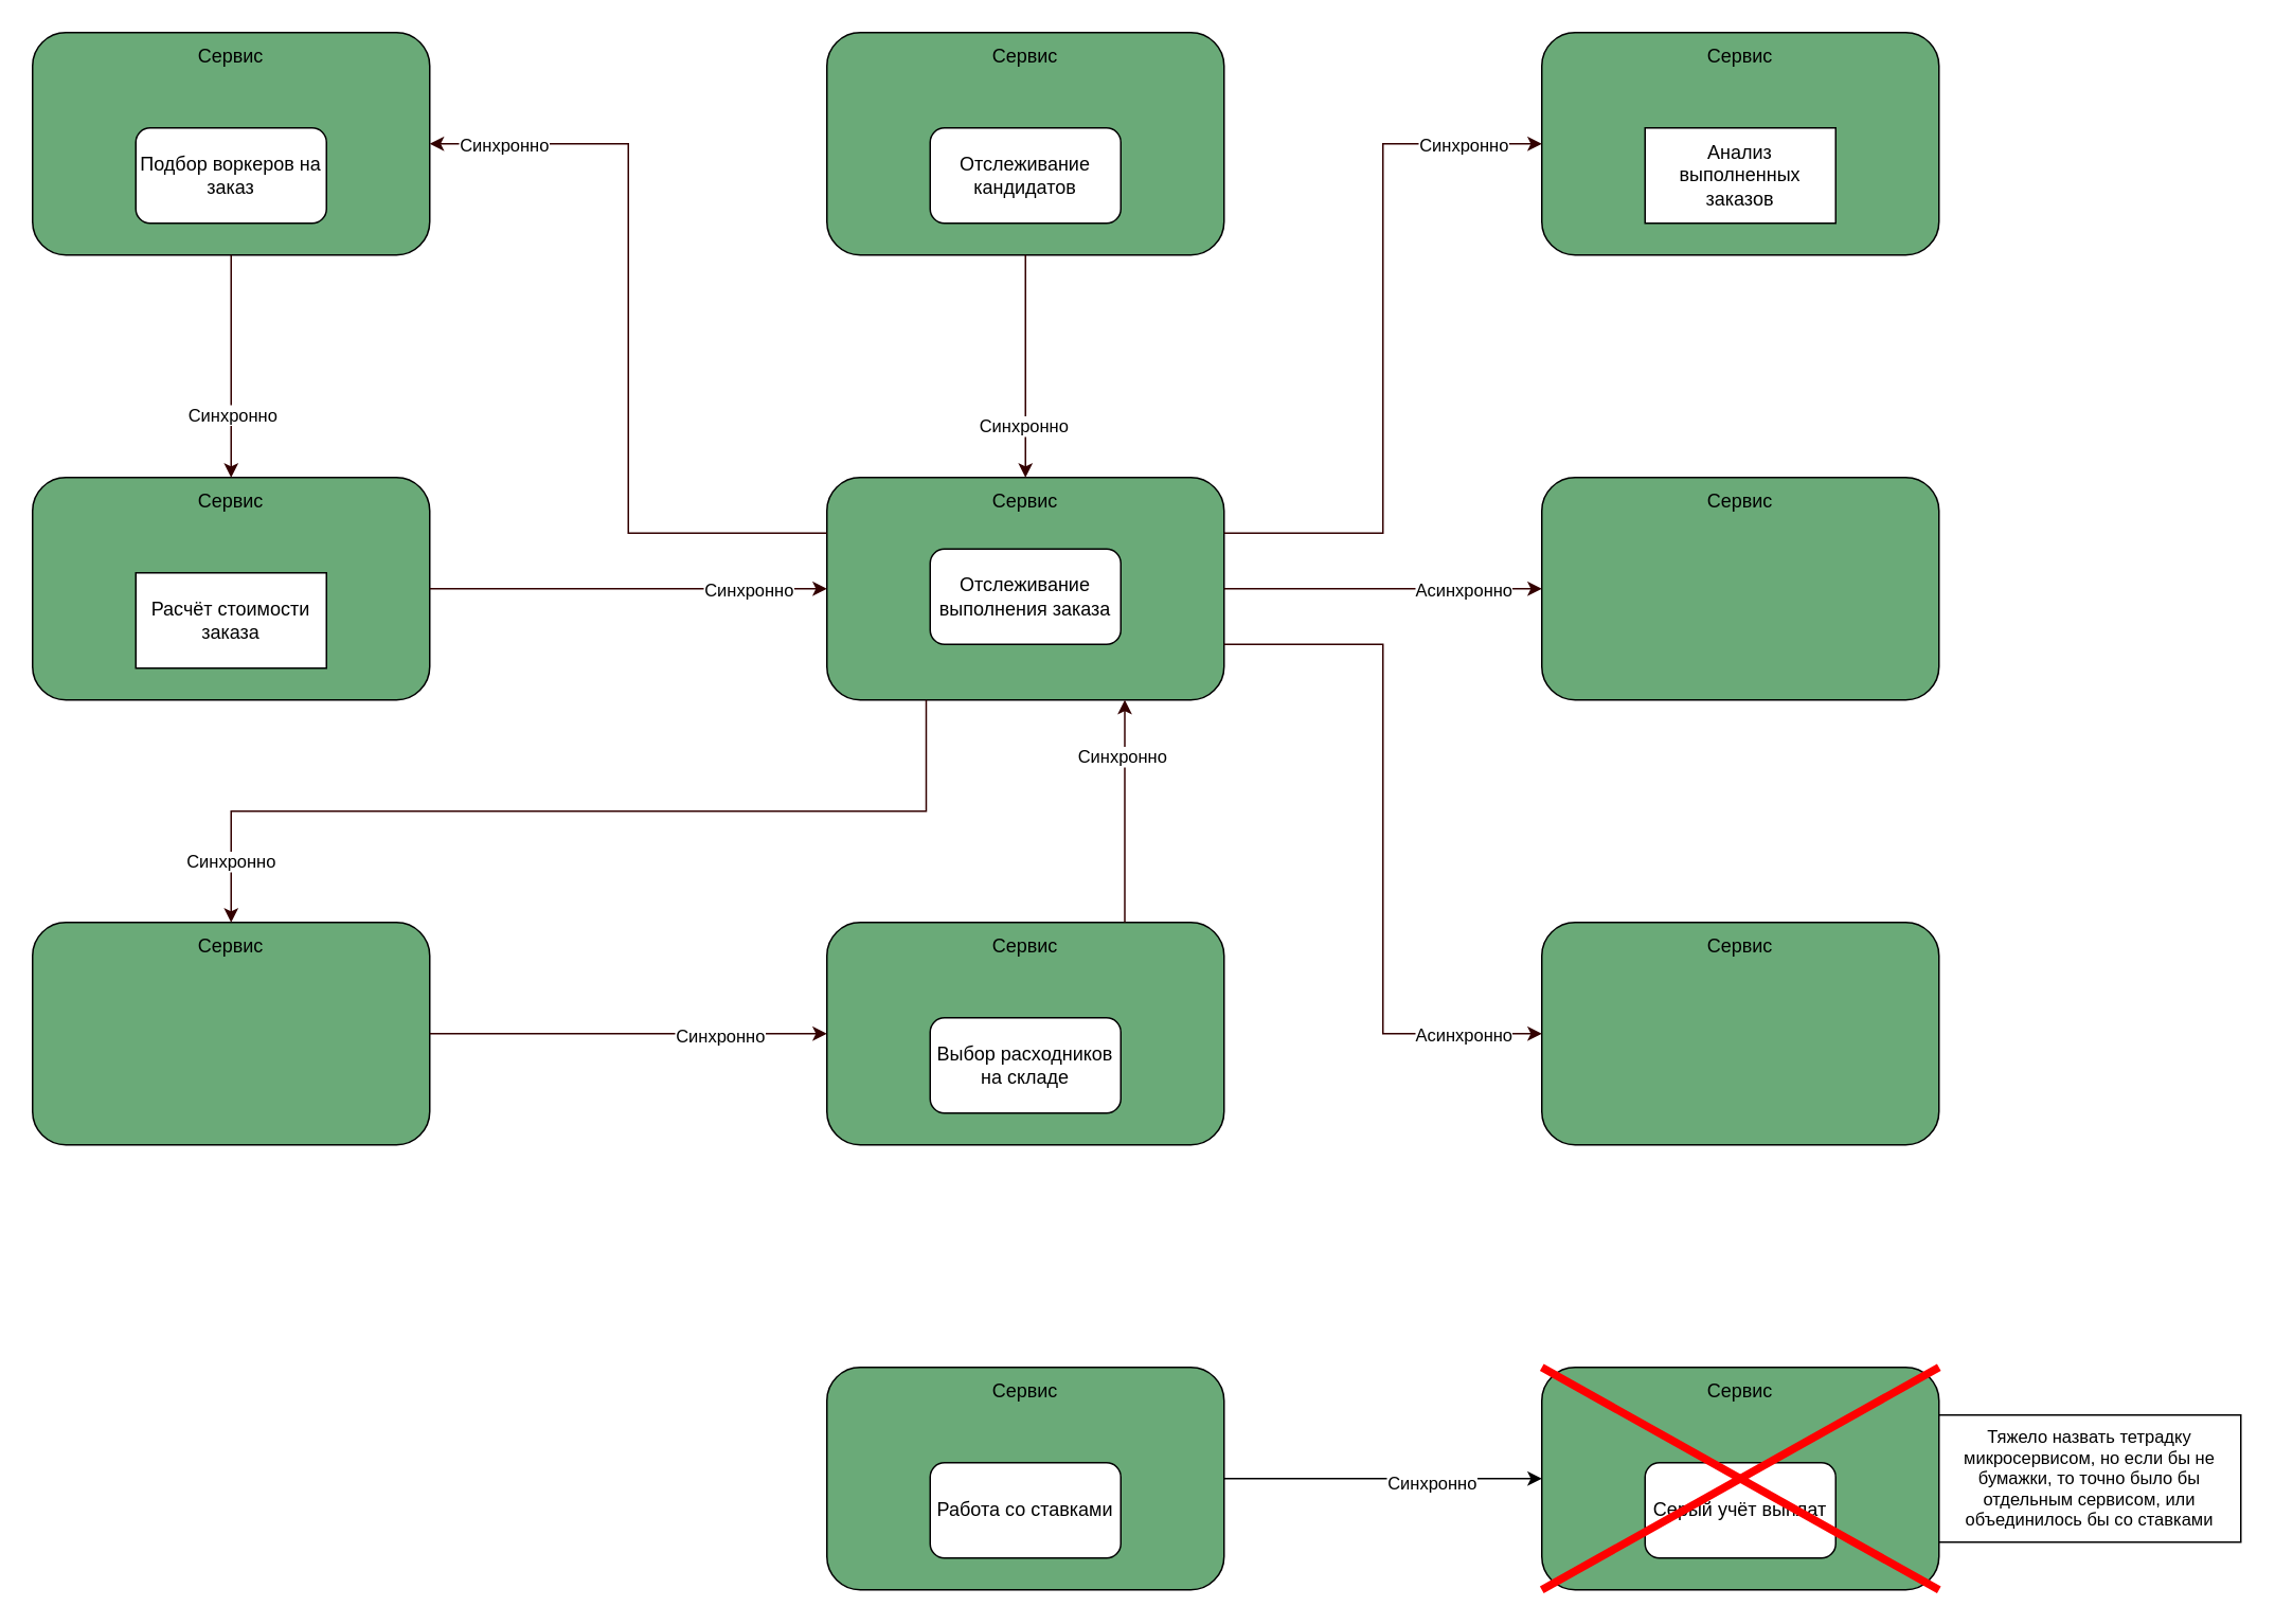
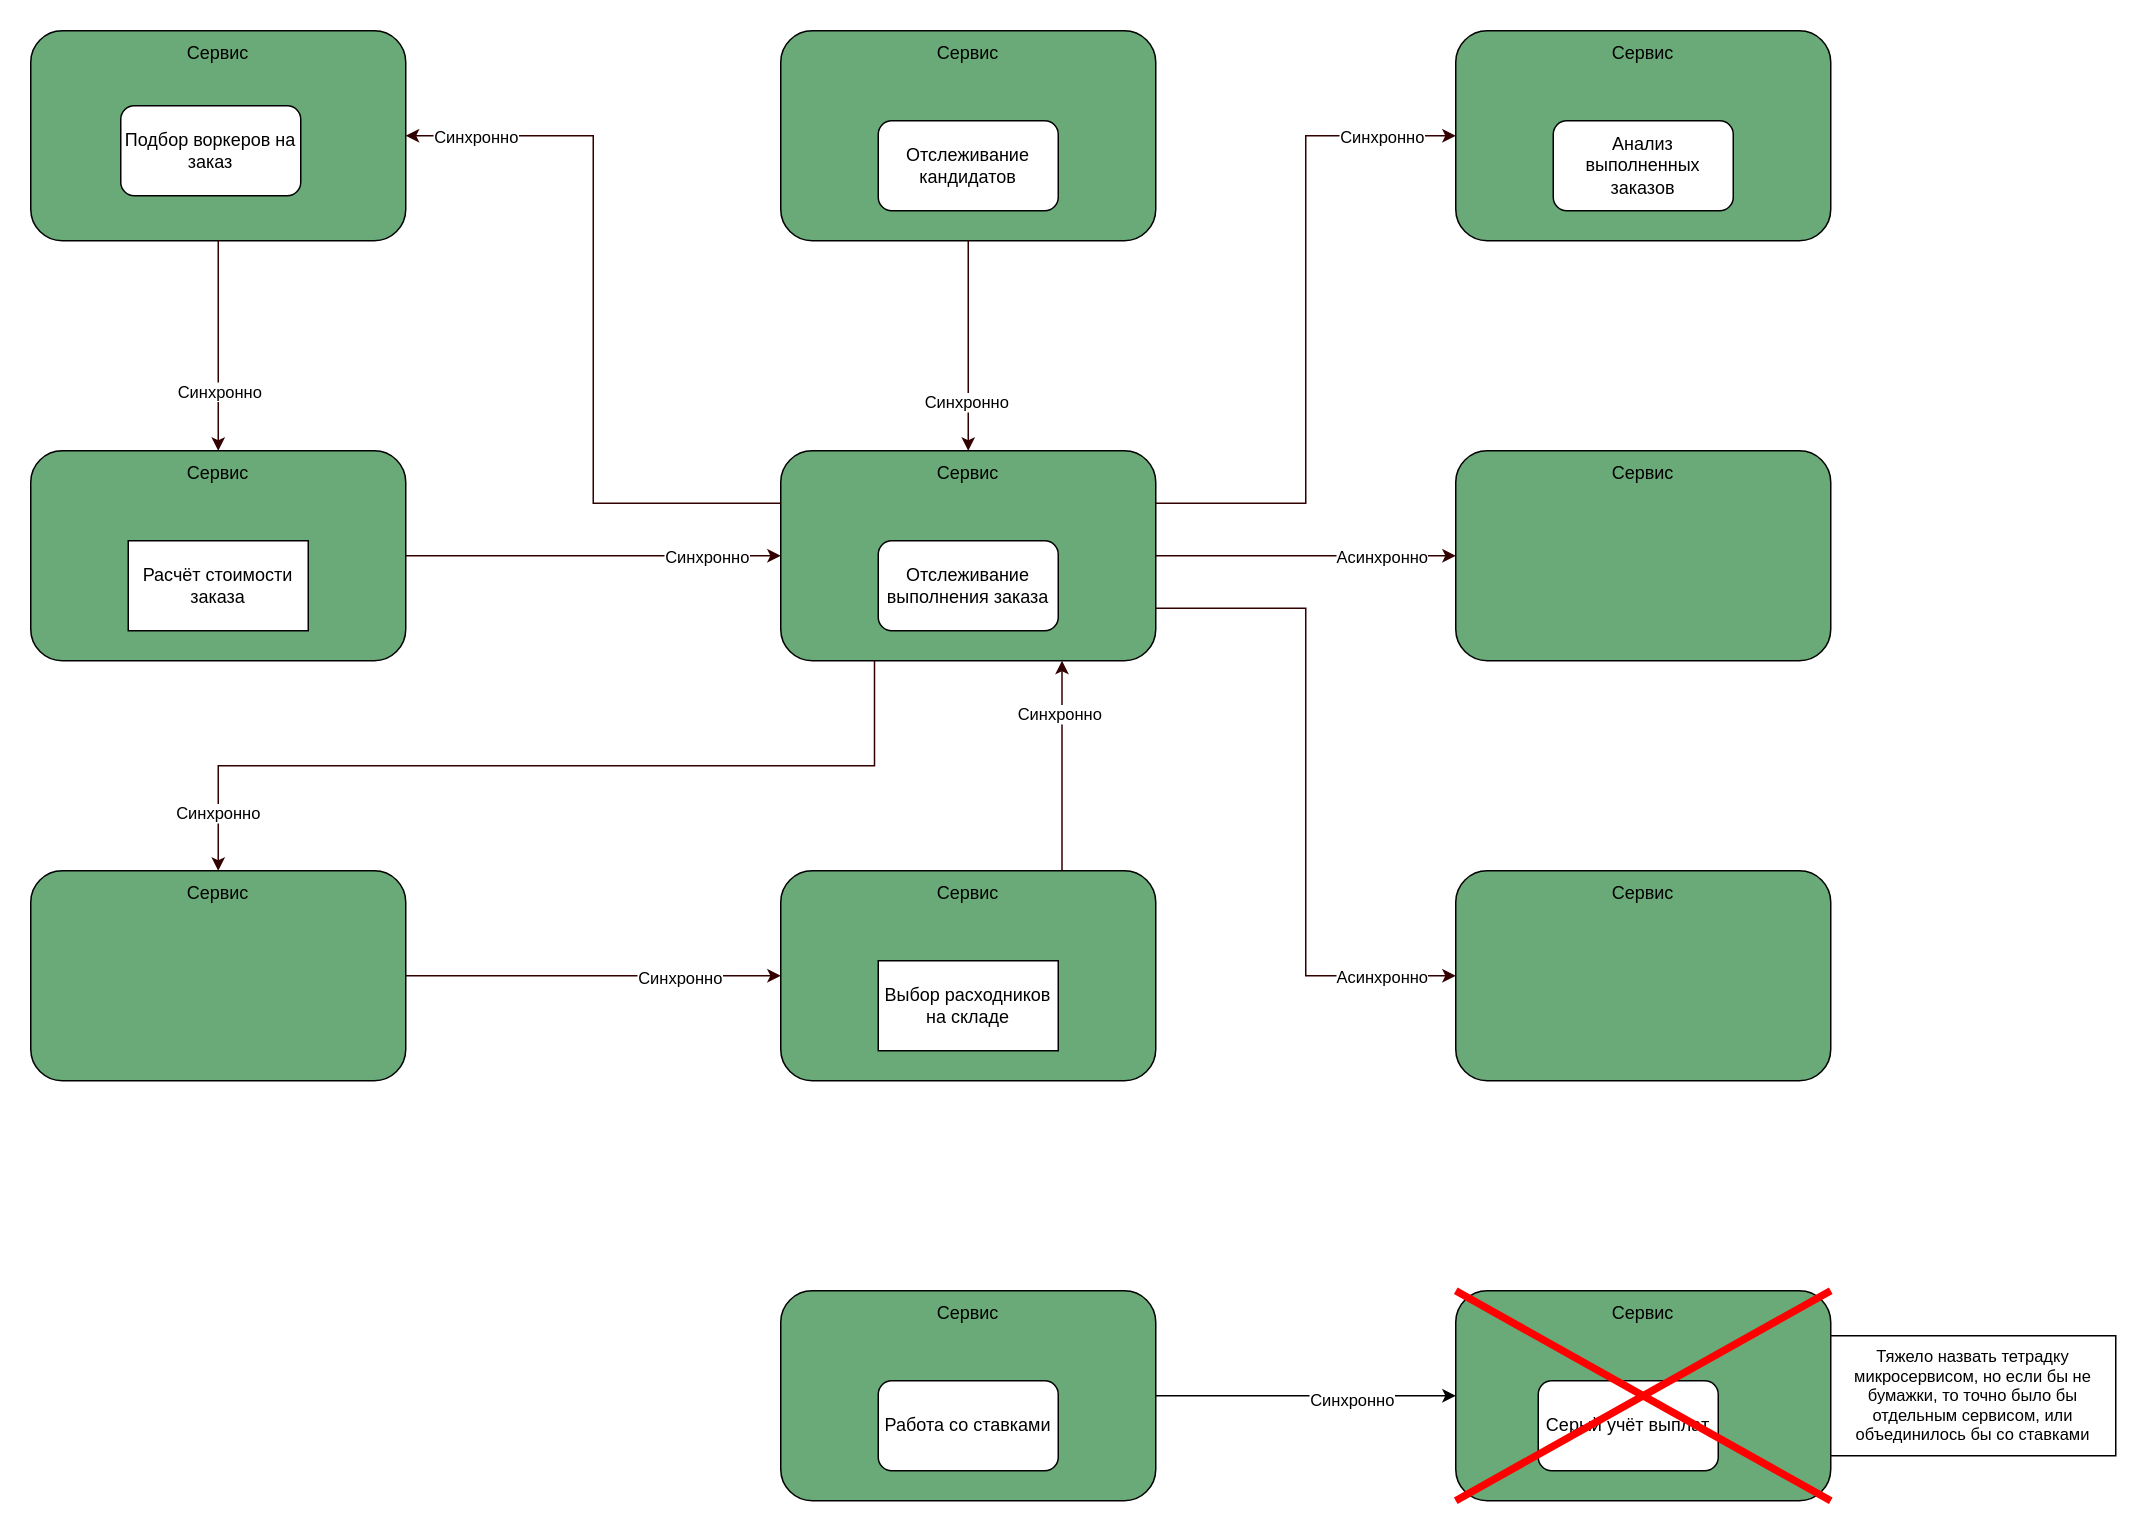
- <mxCell id="41" value="Подбор воркеров на заказ" style="rounded=1;whiteSpace=wrap;html=1;" parent="39" vertex="1"><mxGeometry x="65" y="60" width="120" height="60" as="geometry" /></mxCell>
+ <mxCell id="41" value="Подбор воркеров на заказ" style="rounded=1;whiteSpace=wrap;html=1;" parent="39" vertex="1"><mxGeometry x="60" y="50" width="120" height="60" as="geometry" /></mxCell>
- <mxCell id="22" value="Анализ выполненных заказов" style="whiteSpace=wrap;html=1;rounded=0;" parent="19" vertex="1"><mxGeometry x="65" y="60" width="120" height="60" as="geometry" /></mxCell>
+ <mxCell id="22" value="Анализ выполненных заказов" style="rounded=1;whiteSpace=wrap;html=1;" parent="19" vertex="1"><mxGeometry x="65" y="60" width="120" height="60" as="geometry" /></mxCell>
- <mxCell id="51" value="Отслеживание выполнения заказа" style="rounded=1;whiteSpace=wrap;html=1;" parent="49" vertex="1"><mxGeometry x="65" y="45" width="120" height="60" as="geometry" /></mxCell>
+ <mxCell id="51" value="Отслеживание выполнения заказа" style="rounded=1;whiteSpace=wrap;html=1;" parent="49" vertex="1"><mxGeometry x="65" y="60" width="120" height="60" as="geometry" /></mxCell>
- <mxCell id="5" value="Выбор расходников на складе" style="rounded=1;whiteSpace=wrap;html=1;" parent="2" vertex="1"><mxGeometry x="65" y="60" width="120" height="60" as="geometry" /></mxCell>
+ <mxCell id="5" value="Выбор расходников на складе" style="whiteSpace=wrap;html=1;rounded=0;" parent="2" vertex="1"><mxGeometry x="65" y="60" width="120" height="60" as="geometry" /></mxCell>
- <mxCell id="27" value="Серый учёт выплат" style="rounded=1;whiteSpace=wrap;html=1;" parent="24" vertex="1"><mxGeometry x="65" y="60" width="120" height="60" as="geometry" /></mxCell>
+ <mxCell id="27" value="Серый учёт выплат" style="rounded=1;whiteSpace=wrap;html=1;" parent="24" vertex="1"><mxGeometry x="55" y="60" width="120" height="60" as="geometry" /></mxCell>
